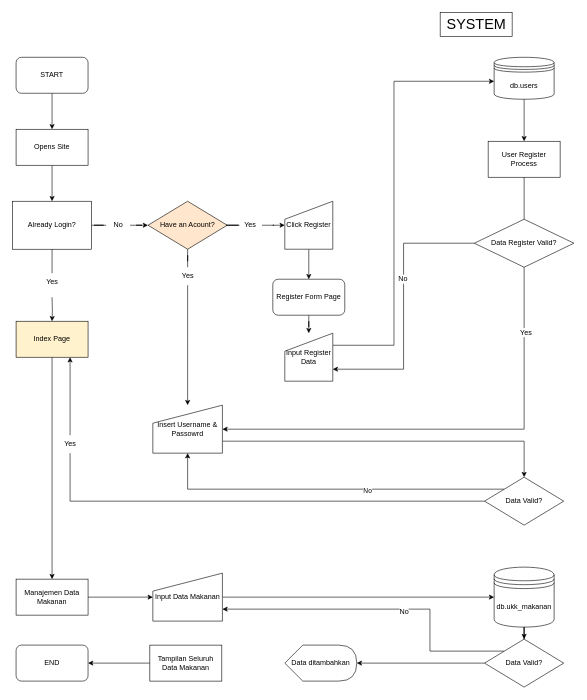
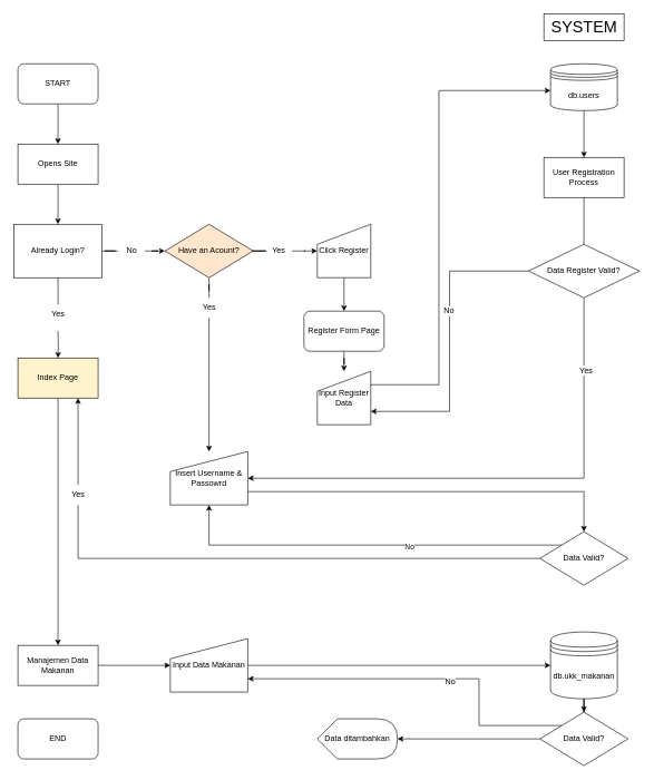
- <mxCell id="51" value="SYSTEM" style="text;html=1;align=center;verticalAlign=middle;resizable=0;points=[];autosize=1;strokeColor=default;fillColor=default;fontSize=24;gradientColor=none;" parent="1" vertex="1"><mxGeometry x="733" y="20" width="120" height="40" as="geometry" /></mxCell>
+ <mxCell id="51" value="SYSTEM" style="text;html=1;align=center;verticalAlign=middle;resizable=0;points=[];autosize=1;strokeColor=default;fillColor=default;fontSize=24;gradientColor=none;" parent="1" vertex="1"><mxGeometry x="813" y="20" width="120" height="40" as="geometry" /></mxCell>
- <mxCell id="42" value="User Register Process" style="rounded=0;whiteSpace=wrap;html=1;" parent="1" vertex="1"><mxGeometry x="813" y="235" width="120" height="60" as="geometry" /></mxCell>
+ <mxCell id="42" value="User Registration Process" style="rounded=0;whiteSpace=wrap;html=1;" parent="1" vertex="1"><mxGeometry x="813" y="235" width="120" height="60" as="geometry" /></mxCell>
- <mxCell id="53" style="edgeStyle=orthogonalEdgeStyle;rounded=0;orthogonalLoop=1;jettySize=auto;html=1;fontSize=12;" parent="1" source="54" target="55" edge="1"><mxGeometry relative="1" as="geometry" /></mxCell>
- <mxCell id="54" value="Tampilan Seluruh Data Makanan" style="rounded=0;whiteSpace=wrap;html=1;strokeColor=default;fontSize=12;fillColor=default;gradientColor=none;" parent="1" vertex="1"><mxGeometry x="249" y="1075" width="120" height="60" as="geometry" /></mxCell>
